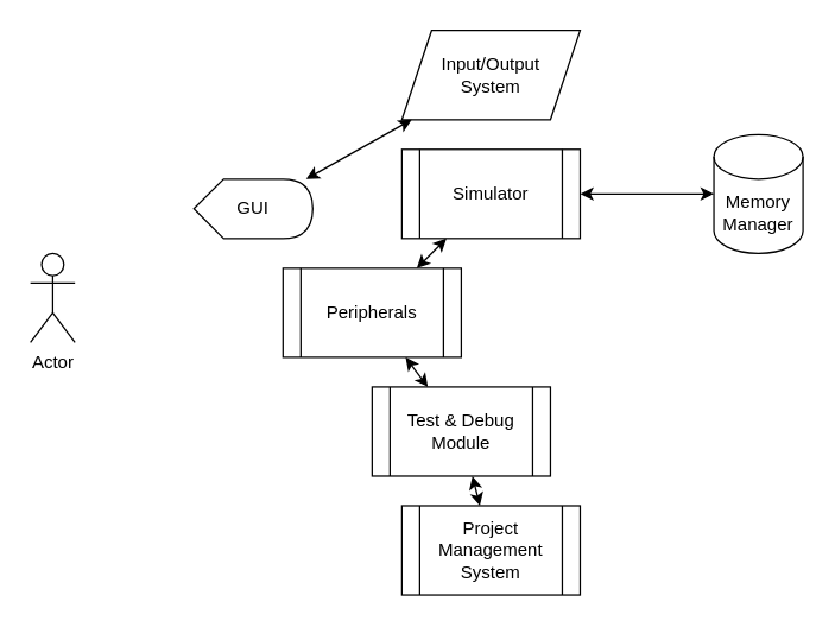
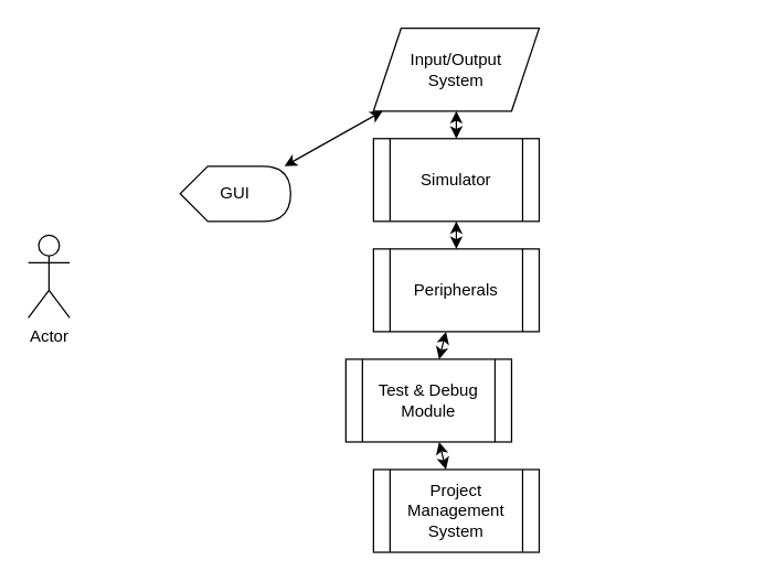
+ <mxCell id="8" value="" style="endArrow=classic;startArrow=classic;html=1;rounded=0;" edge="1" parent="1" source="6" target="4"><mxGeometry width="50" height="50" relative="1" as="geometry"><mxPoint x="320" y="300" as="sourcePoint" /><mxPoint x="370" y="250" as="targetPoint" /></mxGeometry></mxCell>
- <mxCell id="9" value="" style="endArrow=classic;startArrow=classic;html=1;rounded=0;" edge="1" parent="1" source="6" target="7"><mxGeometry width="50" height="50" relative="1" as="geometry"><mxPoint x="320" y="300" as="sourcePoint" /><mxPoint x="370" y="250" as="targetPoint" /></mxGeometry></mxCell>
- <mxCell id="7" value="Memory&lt;div&gt;Manager&lt;/div&gt;" style="shape=cylinder3;whiteSpace=wrap;html=1;boundedLbl=1;backgroundOutline=1;size=15;" vertex="1" parent="1"><mxGeometry x="480" y="90" width="60" height="80" as="geometry" /></mxCell>
- <mxCell id="10" value="Peripherals" style="shape=process;whiteSpace=wrap;html=1;backgroundOutline=1;" vertex="1" parent="1"><mxGeometry x="190" y="180" width="120" height="60" as="geometry" /></mxCell>
+ <mxCell id="10" value="Peripherals" style="shape=process;whiteSpace=wrap;html=1;backgroundOutline=1;" vertex="1" parent="1"><mxGeometry x="270" y="180" width="120" height="60" as="geometry" /></mxCell>
